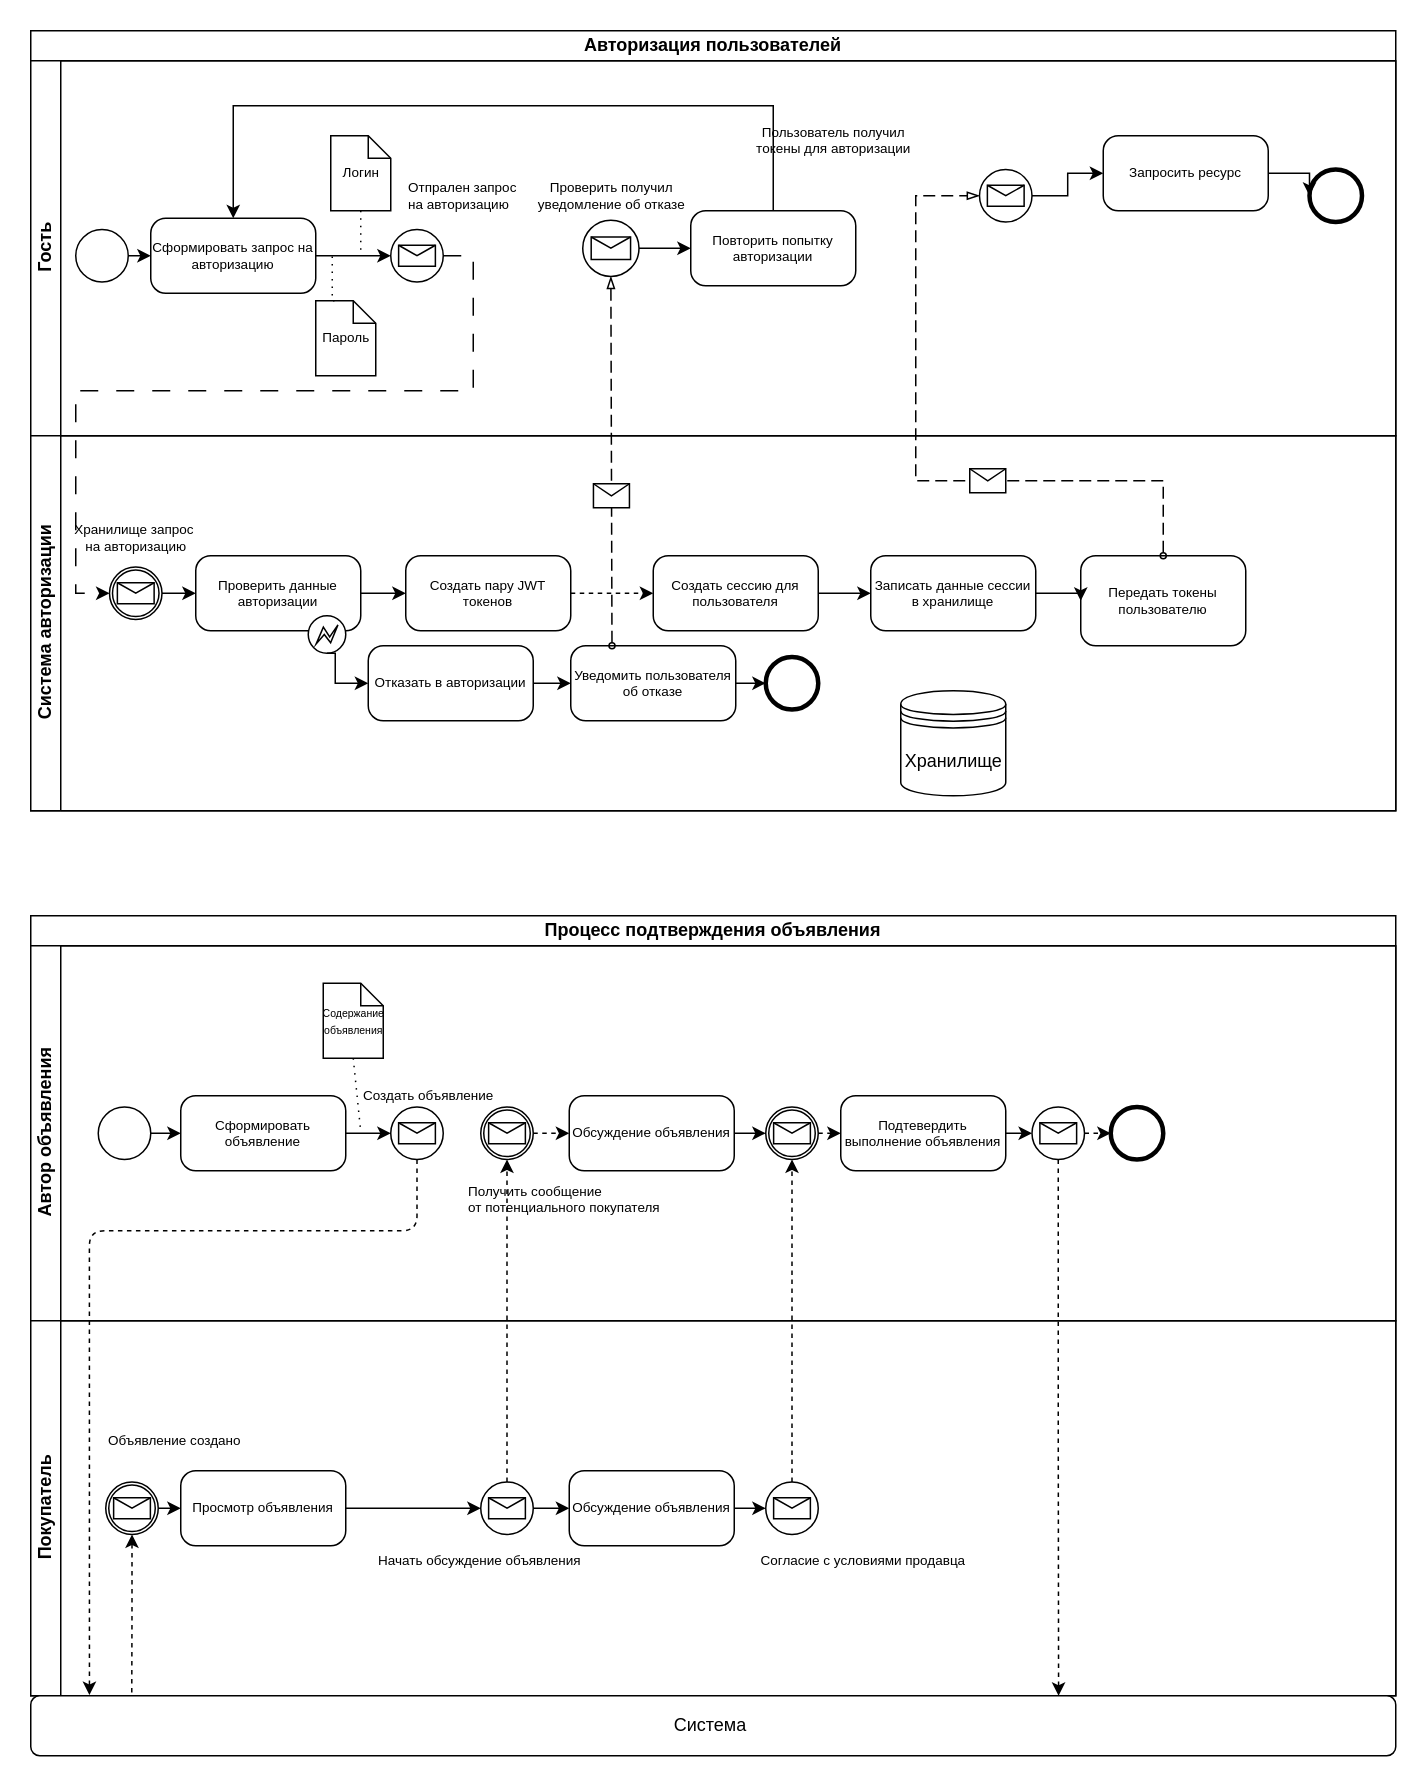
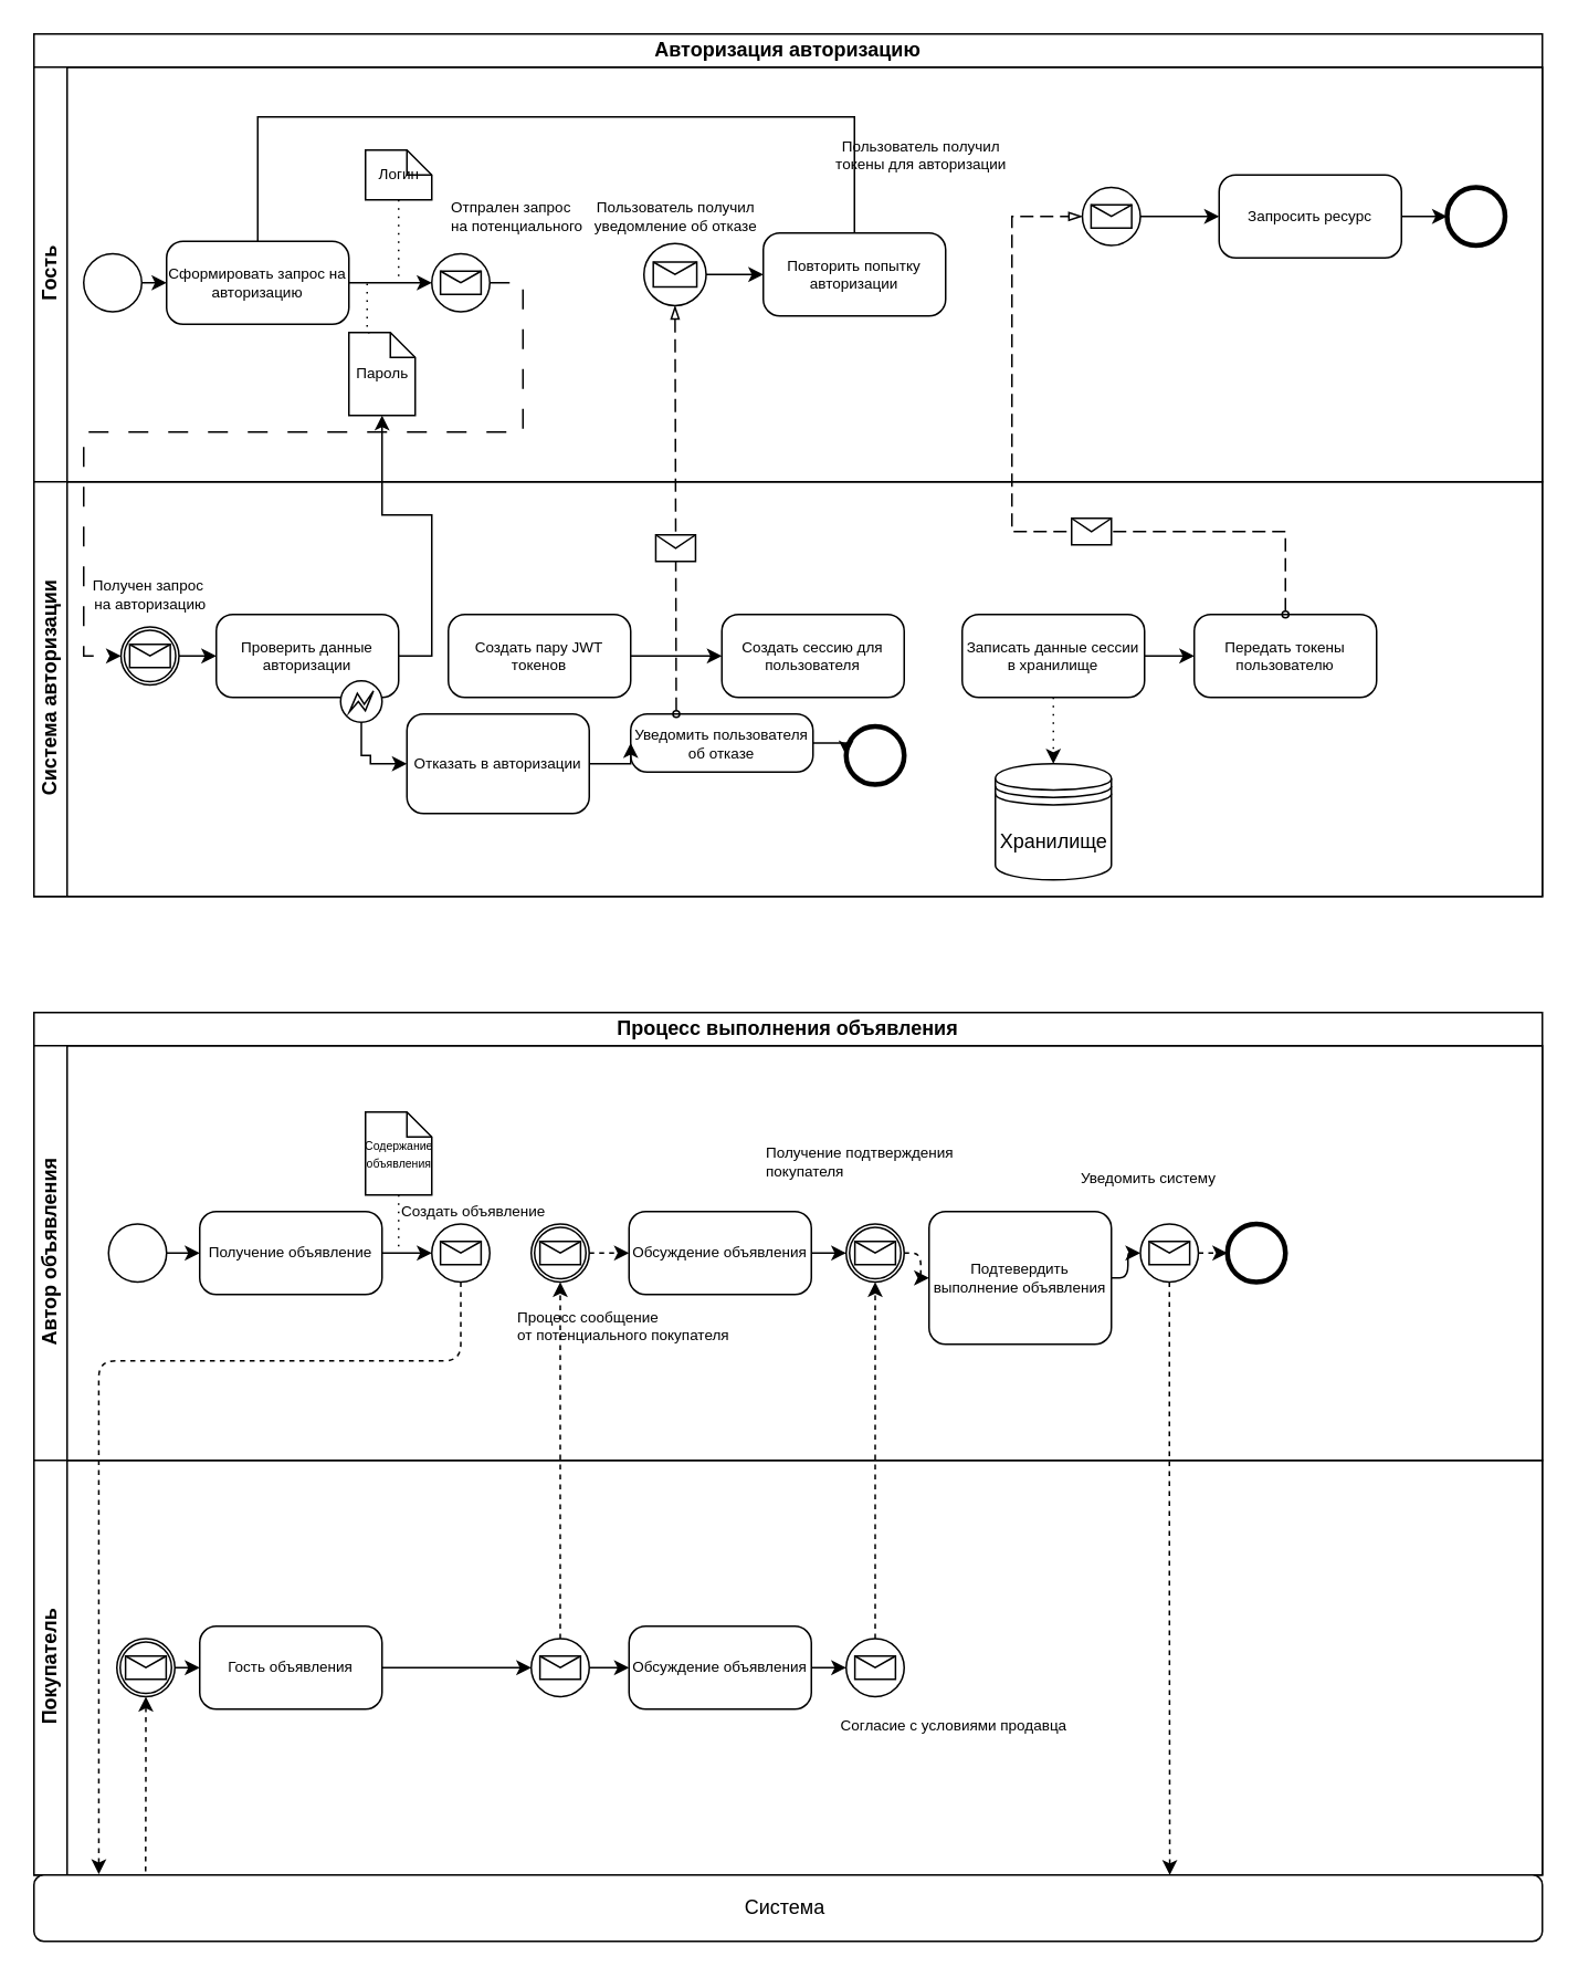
- <mxCell id="2" value="Авторизация пользователей" style="swimlane;html=1;childLayout=stackLayout;resizeParent=1;resizeParentMax=0;horizontal=1;startSize=20;horizontalStack=0;whiteSpace=wrap;" parent="1" vertex="1"><mxGeometry y="20" width="910" height="520" as="geometry" x="20" /></mxCell>
+ <mxCell id="2" value="Авторизация авторизацию" style="swimlane;html=1;childLayout=stackLayout;resizeParent=1;resizeParentMax=0;horizontal=1;startSize=20;horizontalStack=0;whiteSpace=wrap;" parent="1" vertex="1"><mxGeometry y="20" width="910" height="520" as="geometry" x="20" /></mxCell>
- <mxCell id="10" value="Логин" style="shape=mxgraph.bpmn.data;labelPosition=center;verticalLabelPosition=middle;align=center;verticalAlign=middle;size=15;html=1;fontSize=9;" parent="3" vertex="1"><mxGeometry x="200" y="50" width="40" height="50" as="geometry" /></mxCell>
+ <mxCell id="10" value="Логин" style="shape=mxgraph.bpmn.data;labelPosition=center;verticalLabelPosition=middle;align=center;verticalAlign=middle;size=15;html=1;fontSize=9;" parent="3" vertex="1"><mxGeometry x="200" y="50" width="40" height="30" as="geometry" /></mxCell>
- <mxCell id="14" value="Запросить ресурс" style="points=[[0.25,0,0],[0.5,0,0],[0.75,0,0],[1,0.25,0],[1,0.5,0],[1,0.75,0],[0.75,1,0],[0.5,1,0],[0.25,1,0],[0,0.75,0],[0,0.5,0],[0,0.25,0]];shape=mxgraph.bpmn.task;whiteSpace=wrap;rectStyle=rounded;size=10;html=1;container=1;expand=0;collapsible=0;taskMarker=abstract;fontSize=9;" parent="3" vertex="1"><mxGeometry x="715" y="50" width="110" height="50" as="geometry" /></mxCell>
+ <mxCell id="14" value="Запросить ресурс" style="points=[[0.25,0,0],[0.5,0,0],[0.75,0,0],[1,0.25,0],[1,0.5,0],[1,0.75,0],[0.75,1,0],[0.5,1,0],[0.25,1,0],[0,0.75,0],[0,0.5,0],[0,0.25,0]];shape=mxgraph.bpmn.task;whiteSpace=wrap;rectStyle=rounded;size=10;html=1;container=1;expand=0;collapsible=0;taskMarker=abstract;fontSize=9;" parent="3" vertex="1"><mxGeometry x="715" y="65" width="110" height="50" as="geometry" /></mxCell>
- <mxCell id="11" value="Отпрален запрос&amp;nbsp;&lt;br style=&quot;font-size: 9px;&quot;&gt;на авторизацию" style="text;html=1;align=left;verticalAlign=middle;resizable=0;points=[];autosize=1;strokeColor=none;fillColor=none;fontSize=9;" parent="3" vertex="1"><mxGeometry x="250" y="70" width="100" height="40" as="geometry" /></mxCell>
+ <mxCell id="11" value="Отпрален запрос&amp;nbsp;&lt;br style=&quot;font-size: 9px;&quot;&gt;на потенциального" style="text;html=1;align=left;verticalAlign=middle;resizable=0;points=[];autosize=1;strokeColor=none;fillColor=none;fontSize=9;" parent="3" vertex="1"><mxGeometry x="250" y="70" width="100" height="40" as="geometry" /></mxCell>
- <mxCell id="19" value="Проверить получил&lt;br&gt;уведомление об отказе" style="text;html=1;align=center;verticalAlign=middle;resizable=0;points=[];autosize=1;strokeColor=none;fillColor=none;fontSize=9;" parent="3" vertex="1"><mxGeometry x="326.75" y="70" width="120" height="40" as="geometry" /></mxCell>
+ <mxCell id="19" value="Пользователь получил&lt;br&gt;уведомление об отказе" style="text;html=1;align=center;verticalAlign=middle;resizable=0;points=[];autosize=1;strokeColor=none;fillColor=none;fontSize=9;" parent="3" vertex="1"><mxGeometry x="326.75" y="70" width="120" height="40" as="geometry" /></mxCell>
- <mxCell id="21" style="edgeStyle=orthogonalEdgeStyle;rounded=0;orthogonalLoop=1;jettySize=auto;html=1;exitX=0.5;exitY=0;exitDx=0;exitDy=0;exitPerimeter=0;entryX=0.5;entryY=0;entryDx=0;entryDy=0;entryPerimeter=0;" parent="3" source="20" target="5" edge="1"><mxGeometry relative="1" as="geometry"><Array as="points"><mxPoint x="495" y="30" /><mxPoint x="135" y="30" /></Array></mxGeometry></mxCell>
+ <mxCell id="21" style="edgeStyle=orthogonalEdgeStyle;rounded=0;orthogonalLoop=1;jettySize=auto;html=1;exitX=0.5;exitY=0;exitDx=0;exitDy=0;exitPerimeter=0;entryX=0.5;entryY=0;entryDx=0;entryDy=0;entryPerimeter=0;endArrow=none;" parent="3" source="20" target="5" edge="1"><mxGeometry relative="1" as="geometry"><Array as="points"><mxPoint x="495" y="30" /><mxPoint x="135" y="30" /></Array></mxGeometry></mxCell>
- <mxCell id="30" value="Хранилище запрос&amp;nbsp;&lt;br style=&quot;font-size: 9px;&quot;&gt;на авторизацию" style="text;html=1;align=center;verticalAlign=middle;resizable=0;points=[];autosize=1;strokeColor=none;fillColor=none;fontSize=9;" parent="23" vertex="1"><mxGeometry x="25" y="47.5" width="90" height="40" as="geometry" /></mxCell>
+ <mxCell id="30" value="Получен запрос&amp;nbsp;&lt;br style=&quot;font-size: 9px;&quot;&gt;на авторизацию" style="text;html=1;align=center;verticalAlign=middle;resizable=0;points=[];autosize=1;strokeColor=none;fillColor=none;fontSize=9;" parent="23" vertex="1"><mxGeometry x="25" y="47.5" width="90" height="40" as="geometry" /></mxCell>
- <mxCell id="38" style="edgeStyle=orthogonalEdgeStyle;rounded=0;orthogonalLoop=1;jettySize=auto;html=1;exitX=1;exitY=0.5;exitDx=0;exitDy=0;exitPerimeter=0;entryX=0;entryY=0.5;entryDx=0;entryDy=0;entryPerimeter=0;" parent="23" source="25" target="31" edge="1"><mxGeometry relative="1" as="geometry" /></mxCell>
+ <mxCell id="38" style="edgeStyle=orthogonalEdgeStyle;rounded=0;orthogonalLoop=1;jettySize=auto;html=1;exitX=1;exitY=0.5;exitDx=0;exitDy=0;exitPerimeter=0;" parent="23" source="25" target="9" edge="1"><mxGeometry relative="1" as="geometry" /></mxCell>
- <mxCell id="39" style="edgeStyle=orthogonalEdgeStyle;rounded=0;orthogonalLoop=1;jettySize=auto;html=1;exitX=1;exitY=0.5;exitDx=0;exitDy=0;exitPerimeter=0;entryX=0;entryY=0.5;entryDx=0;entryDy=0;entryPerimeter=0;dashed=1;" parent="23" source="31" target="33" edge="1"><mxGeometry relative="1" as="geometry" /></mxCell>
+ <mxCell id="39" style="edgeStyle=orthogonalEdgeStyle;rounded=0;orthogonalLoop=1;jettySize=auto;html=1;exitX=1;exitY=0.5;exitDx=0;exitDy=0;exitPerimeter=0;entryX=0;entryY=0.5;entryDx=0;entryDy=0;entryPerimeter=0;" parent="23" source="31" target="33" edge="1"><mxGeometry relative="1" as="geometry" /></mxCell>
- <mxCell id="32" style="edgeStyle=orthogonalEdgeStyle;rounded=0;orthogonalLoop=1;jettySize=auto;html=1;exitX=1;exitY=0.5;exitDx=0;exitDy=0;exitPerimeter=0;" parent="23" source="33" target="35" edge="1"><mxGeometry relative="1" as="geometry" /></mxCell>
- <mxCell id="40" value="Передать токены пользователю" style="points=[[0.25,0,0],[0.5,0,0],[0.75,0,0],[1,0.25,0],[1,0.5,0],[1,0.75,0],[0.75,1,0],[0.5,1,0],[0.25,1,0],[0,0.75,0],[0,0.5,0],[0,0.25,0]];shape=mxgraph.bpmn.task;whiteSpace=wrap;rectStyle=rounded;size=10;html=1;container=1;expand=0;collapsible=0;taskMarker=abstract;fontSize=9;" parent="23" vertex="1"><mxGeometry x="700" y="80" width="110" height="60" as="geometry" /></mxCell>
+ <mxCell id="40" value="Передать токены пользователю" style="points=[[0.25,0,0],[0.5,0,0],[0.75,0,0],[1,0.25,0],[1,0.5,0],[1,0.75,0],[0.75,1,0],[0.5,1,0],[0.25,1,0],[0,0.75,0],[0,0.5,0],[0,0.25,0]];shape=mxgraph.bpmn.task;whiteSpace=wrap;rectStyle=rounded;size=10;html=1;container=1;expand=0;collapsible=0;taskMarker=abstract;fontSize=9;" parent="23" vertex="1"><mxGeometry x="700" y="80" width="110" height="50" as="geometry" /></mxCell>
+ <mxCell id="34" style="edgeStyle=orthogonalEdgeStyle;rounded=0;orthogonalLoop=1;jettySize=auto;html=1;exitX=0.5;exitY=1;exitDx=0;exitDy=0;exitPerimeter=0;entryX=0.5;entryY=0;entryDx=0;entryDy=0;dashed=1;dashPattern=1 4;" parent="23" source="35" target="36" edge="1"><mxGeometry relative="1" as="geometry" /></mxCell>
- <mxCell id="28" value="Отказать в авторизации" style="points=[[0.25,0,0],[0.5,0,0],[0.75,0,0],[1,0.25,0],[1,0.5,0],[1,0.75,0],[0.75,1,0],[0.5,1,0],[0.25,1,0],[0,0.75,0],[0,0.5,0],[0,0.25,0]];shape=mxgraph.bpmn.task;whiteSpace=wrap;rectStyle=rounded;size=10;html=1;container=1;expand=0;collapsible=0;taskMarker=abstract;fontSize=9;" parent="23" vertex="1"><mxGeometry x="225" y="140" width="110" height="50" as="geometry" /></mxCell>
+ <mxCell id="28" value="Отказать в авторизации" style="points=[[0.25,0,0],[0.5,0,0],[0.75,0,0],[1,0.25,0],[1,0.5,0],[1,0.75,0],[0.75,1,0],[0.5,1,0],[0.25,1,0],[0,0.75,0],[0,0.5,0],[0,0.25,0]];shape=mxgraph.bpmn.task;whiteSpace=wrap;rectStyle=rounded;size=10;html=1;container=1;expand=0;collapsible=0;taskMarker=abstract;fontSize=9;" parent="23" vertex="1"><mxGeometry x="225" y="140" width="110" height="60" as="geometry" /></mxCell>
- <mxCell id="42" value="Уведомить пользователя об отказе" style="points=[[0.25,0,0],[0.5,0,0],[0.75,0,0],[1,0.25,0],[1,0.5,0],[1,0.75,0],[0.75,1,0],[0.5,1,0],[0.25,1,0],[0,0.75,0],[0,0.5,0],[0,0.25,0]];shape=mxgraph.bpmn.task;whiteSpace=wrap;rectStyle=rounded;size=10;html=1;container=1;expand=0;collapsible=0;taskMarker=abstract;fontSize=9;" parent="23" vertex="1"><mxGeometry x="360" y="140" width="110" height="50" as="geometry" /></mxCell>
+ <mxCell id="42" value="Уведомить пользователя об отказе" style="points=[[0.25,0,0],[0.5,0,0],[0.75,0,0],[1,0.25,0],[1,0.5,0],[1,0.75,0],[0.75,1,0],[0.5,1,0],[0.25,1,0],[0,0.75,0],[0,0.5,0],[0,0.25,0]];shape=mxgraph.bpmn.task;whiteSpace=wrap;rectStyle=rounded;size=10;html=1;container=1;expand=0;collapsible=0;taskMarker=abstract;fontSize=9;" parent="23" vertex="1"><mxGeometry x="360" y="140" width="110" height="35" as="geometry" /></mxCell>
- <mxCell id="52" value="Процесс подтверждения объявления" style="swimlane;html=1;childLayout=stackLayout;resizeParent=1;resizeParentMax=0;horizontal=1;startSize=20;horizontalStack=0;whiteSpace=wrap;" parent="1" vertex="1"><mxGeometry y="610" width="910" height="520" as="geometry" x="20" /></mxCell>
+ <mxCell id="52" value="Процесс выполнения объявления" style="swimlane;html=1;childLayout=stackLayout;resizeParent=1;resizeParentMax=0;horizontal=1;startSize=20;horizontalStack=0;whiteSpace=wrap;" parent="1" vertex="1"><mxGeometry y="610" width="910" height="520" as="geometry" x="20" /></mxCell>
- <mxCell id="59" value="&lt;font style=&quot;font-size: 7px;&quot;&gt;Содержание&lt;br&gt;объявления&lt;/font&gt;" style="shape=mxgraph.bpmn.data;labelPosition=center;verticalLabelPosition=middle;align=center;verticalAlign=middle;size=15;html=1;fontSize=9;" vertex="1" parent="53"><mxGeometry x="195" y="25" width="40" height="50" as="geometry" /></mxCell>
+ <mxCell id="59" value="&lt;font style=&quot;font-size: 7px;&quot;&gt;Содержание&lt;br&gt;объявления&lt;/font&gt;" style="shape=mxgraph.bpmn.data;labelPosition=center;verticalLabelPosition=middle;align=center;verticalAlign=middle;size=15;html=1;fontSize=9;" vertex="1" parent="53"><mxGeometry x="200" y="40" width="40" height="50" as="geometry" /></mxCell>
+ <mxCell id="72" value="Получение подтверждения&lt;br&gt;покупателя" style="text;html=1;align=left;verticalAlign=middle;resizable=0;points=[];autosize=1;strokeColor=none;fillColor=none;fontSize=9;" vertex="1" parent="53"><mxGeometry x="440" y="50" width="140" height="40" as="geometry" /></mxCell>
+ <mxCell id="73" value="Уведомить систему" style="text;html=1;align=left;verticalAlign=middle;resizable=0;points=[];autosize=1;strokeColor=none;fillColor=none;fontSize=9;" vertex="1" parent="53"><mxGeometry x="630" y="70" width="110" height="20" as="geometry" /></mxCell>
- <mxCell id="57" value="Сформировать объявление" style="points=[[0.25,0,0],[0.5,0,0],[0.75,0,0],[1,0.25,0],[1,0.5,0],[1,0.75,0],[0.75,1,0],[0.5,1,0],[0.25,1,0],[0,0.75,0],[0,0.5,0],[0,0.25,0]];shape=mxgraph.bpmn.task;whiteSpace=wrap;rectStyle=rounded;size=10;html=1;container=1;expand=0;collapsible=0;taskMarker=abstract;fontSize=9;" vertex="1" parent="53"><mxGeometry x="100" y="100" width="110" height="50" as="geometry" /></mxCell>
+ <mxCell id="57" value="Получение объявление" style="points=[[0.25,0,0],[0.5,0,0],[0.75,0,0],[1,0.25,0],[1,0.5,0],[1,0.75,0],[0.75,1,0],[0.5,1,0],[0.25,1,0],[0,0.75,0],[0,0.5,0],[0,0.25,0]];shape=mxgraph.bpmn.task;whiteSpace=wrap;rectStyle=rounded;size=10;html=1;container=1;expand=0;collapsible=0;taskMarker=abstract;fontSize=9;" vertex="1" parent="53"><mxGeometry x="100" y="100" width="110" height="50" as="geometry" /></mxCell>
- <mxCell id="69" value="Подтевердить выполнение объявления" style="points=[[0.25,0,0],[0.5,0,0],[0.75,0,0],[1,0.25,0],[1,0.5,0],[1,0.75,0],[0.75,1,0],[0.5,1,0],[0.25,1,0],[0,0.75,0],[0,0.5,0],[0,0.25,0]];shape=mxgraph.bpmn.task;whiteSpace=wrap;rectStyle=rounded;size=10;html=1;container=1;expand=0;collapsible=0;taskMarker=abstract;fontSize=9;" vertex="1" parent="53"><mxGeometry x="540" y="100" width="110" height="50" as="geometry" /></mxCell>
+ <mxCell id="69" value="Подтевердить выполнение объявления" style="points=[[0.25,0,0],[0.5,0,0],[0.75,0,0],[1,0.25,0],[1,0.5,0],[1,0.75,0],[0.75,1,0],[0.5,1,0],[0.25,1,0],[0,0.75,0],[0,0.5,0],[0,0.25,0]];shape=mxgraph.bpmn.task;whiteSpace=wrap;rectStyle=rounded;size=10;html=1;container=1;expand=0;collapsible=0;taskMarker=abstract;fontSize=9;" vertex="1" parent="53"><mxGeometry x="540" y="100" width="110" height="80" as="geometry" /></mxCell>
- <mxCell id="65" value="Получить сообщение&lt;br&gt;от потенциального покупателя" style="text;html=1;align=left;verticalAlign=middle;resizable=0;points=[];autosize=1;strokeColor=none;fillColor=none;fontSize=9;" vertex="1" parent="53"><mxGeometry x="290" y="149" width="160" height="40" as="geometry" /></mxCell>
+ <mxCell id="65" value="Процесс сообщение&lt;br&gt;от потенциального покупателя" style="text;html=1;align=left;verticalAlign=middle;resizable=0;points=[];autosize=1;strokeColor=none;fillColor=none;fontSize=9;" vertex="1" parent="53"><mxGeometry x="290" y="149" width="160" height="40" as="geometry" /></mxCell>
- <mxCell id="80" value="Объявление создано" style="text;html=1;align=left;verticalAlign=middle;resizable=0;points=[];autosize=1;strokeColor=none;fillColor=none;fontSize=9;" vertex="1" parent="75"><mxGeometry x="50" y="70" width="110" height="20" as="geometry" /></mxCell>
- <mxCell id="77" value="Просмотр объявления" style="points=[[0.25,0,0],[0.5,0,0],[0.75,0,0],[1,0.25,0],[1,0.5,0],[1,0.75,0],[0.75,1,0],[0.5,1,0],[0.25,1,0],[0,0.75,0],[0,0.5,0],[0,0.25,0]];shape=mxgraph.bpmn.task;whiteSpace=wrap;rectStyle=rounded;size=10;html=1;container=1;expand=0;collapsible=0;taskMarker=abstract;fontSize=9;" vertex="1" parent="75"><mxGeometry x="100" y="100" width="110" height="50" as="geometry" /></mxCell>
+ <mxCell id="77" value="Гость объявления" style="points=[[0.25,0,0],[0.5,0,0],[0.75,0,0],[1,0.25,0],[1,0.5,0],[1,0.75,0],[0.75,1,0],[0.5,1,0],[0.25,1,0],[0,0.75,0],[0,0.5,0],[0,0.25,0]];shape=mxgraph.bpmn.task;whiteSpace=wrap;rectStyle=rounded;size=10;html=1;container=1;expand=0;collapsible=0;taskMarker=abstract;fontSize=9;" vertex="1" parent="75"><mxGeometry x="100" y="100" width="110" height="50" as="geometry" /></mxCell>
- <mxCell id="83" value="Начать обсуждение объявления" style="text;html=1;align=left;verticalAlign=middle;resizable=0;points=[];autosize=1;strokeColor=none;fillColor=none;fontSize=9;" vertex="1" parent="75"><mxGeometry x="230" y="150" width="160" height="20" as="geometry" /></mxCell>
